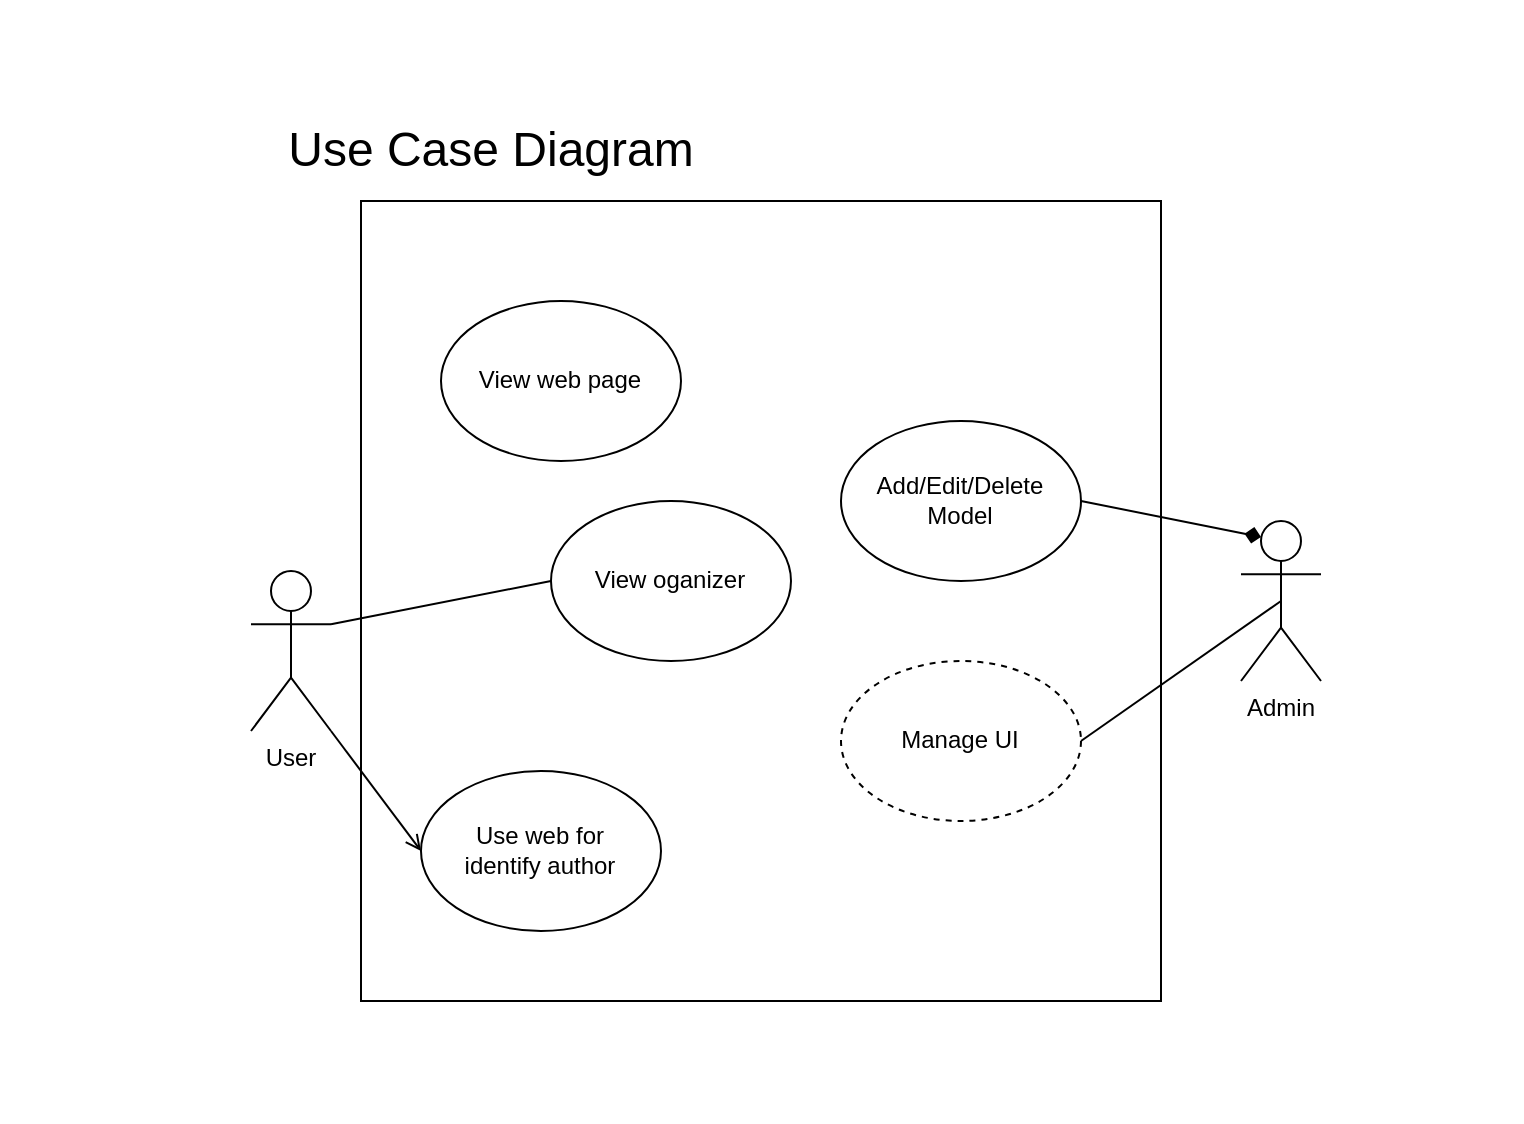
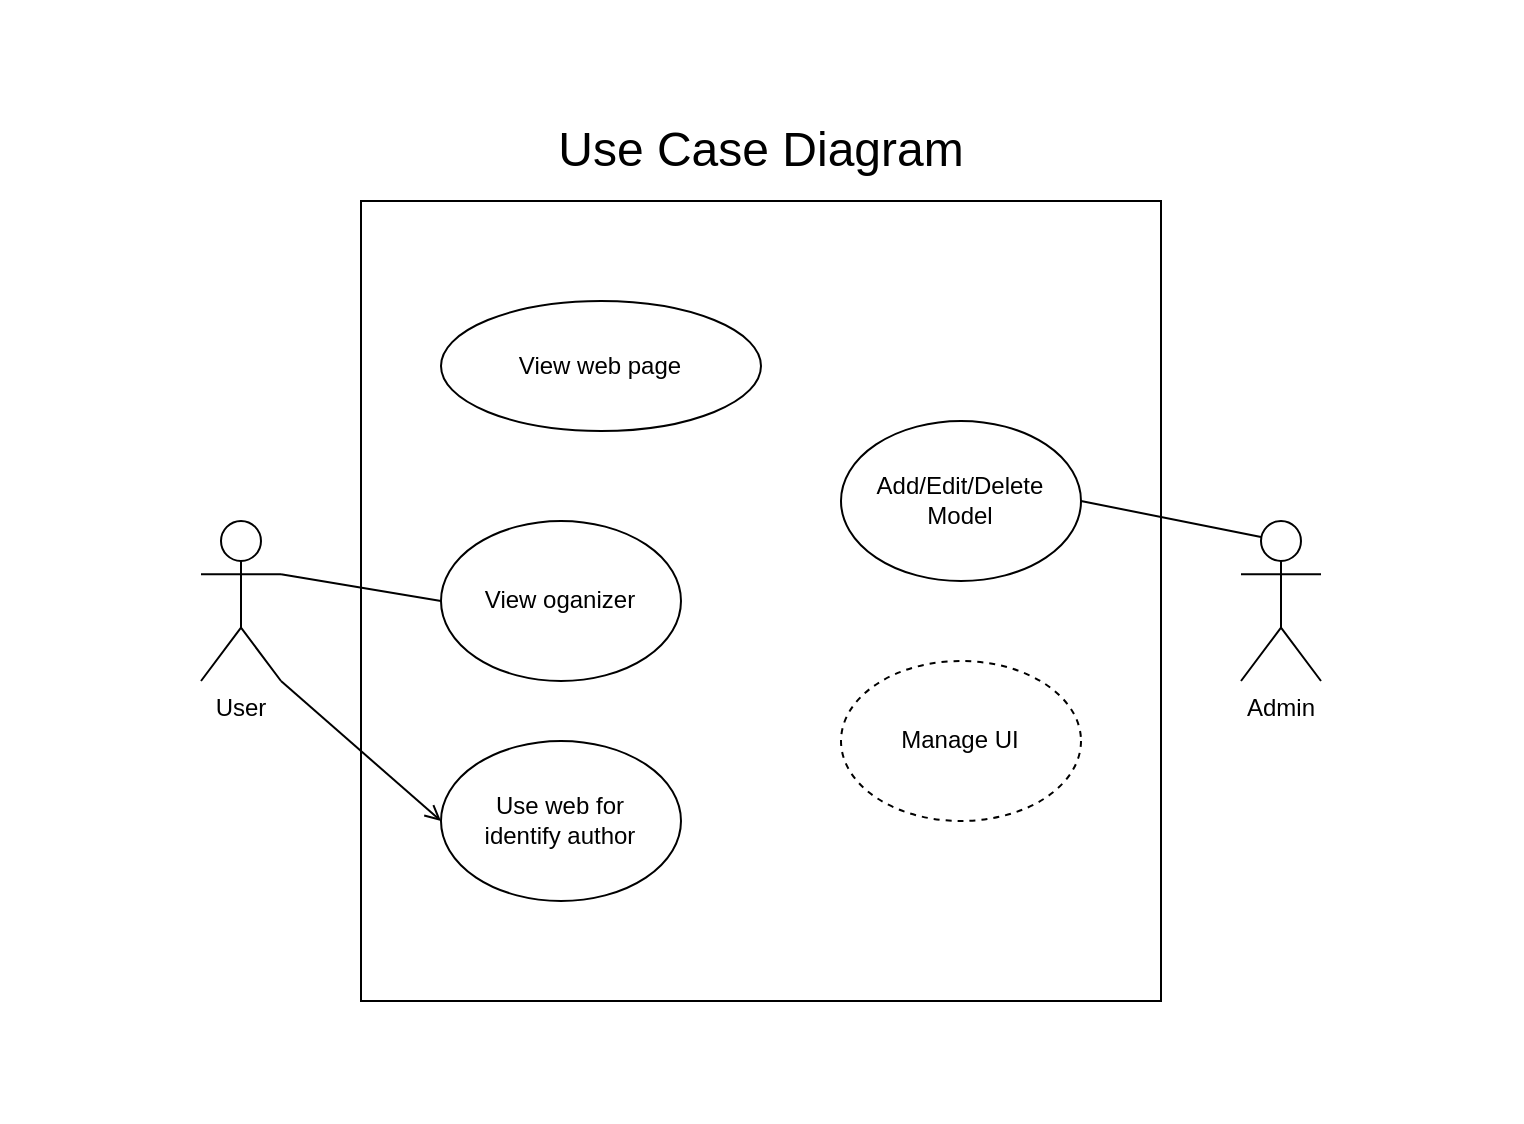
- <mxCell id="11" value="&lt;font style=&quot;font-size: 24px;&quot;&gt;Use Case Diagram&lt;/font&gt;" style="text;html=1;strokeColor=none;fillColor=none;align=center;verticalAlign=middle;whiteSpace=wrap;rounded=0;" vertex="1" parent="1"><mxGeometry x="128.75" y="60" width="232.5" height="30" as="geometry" /></mxCell>
+ <mxCell id="11" value="&lt;font style=&quot;font-size: 24px;&quot;&gt;Use Case Diagram&lt;/font&gt;" style="text;html=1;strokeColor=none;fillColor=none;align=center;verticalAlign=middle;whiteSpace=wrap;rounded=0;" vertex="1" parent="1"><mxGeometry x="263.75" y="60" width="232.5" height="30" as="geometry" /></mxCell>
- <mxCell id="9" value="View web page" style="ellipse;whiteSpace=wrap;html=1;" vertex="1" parent="1"><mxGeometry x="220" y="150" width="120" height="80" as="geometry" /></mxCell>
+ <mxCell id="9" value="View web page" style="ellipse;whiteSpace=wrap;html=1;" vertex="1" parent="1"><mxGeometry x="220" y="150" width="160" height="65" as="geometry" /></mxCell>
- <mxCell id="14" value="" style="endArrow=diamond;html=1;rounded=0;fontSize=24;entryX=0.25;entryY=0.1;entryDx=0;entryDy=0;entryPerimeter=0;exitX=1;exitY=0.5;exitDx=0;exitDy=0;" edge="1" parent="1" source="6" target="4"><mxGeometry width="50" height="50" relative="1" as="geometry"><mxPoint x="470" y="320" as="sourcePoint" /><mxPoint x="520" y="270" as="targetPoint" /></mxGeometry></mxCell>
+ <mxCell id="14" value="" style="endArrow=none;html=1;rounded=0;fontSize=24;entryX=0.25;entryY=0.1;entryDx=0;entryDy=0;entryPerimeter=0;exitX=1;exitY=0.5;exitDx=0;exitDy=0;" edge="1" parent="1" source="6" target="4"><mxGeometry width="50" height="50" relative="1" as="geometry"><mxPoint x="470" y="320" as="sourcePoint" /><mxPoint x="520" y="270" as="targetPoint" /></mxGeometry></mxCell>
- <mxCell id="7" value="View oganizer" style="ellipse;whiteSpace=wrap;html=1;" vertex="1" parent="1"><mxGeometry x="275" y="250" width="120" height="80" as="geometry" /></mxCell>
+ <mxCell id="7" value="View oganizer" style="ellipse;whiteSpace=wrap;html=1;" vertex="1" parent="1"><mxGeometry x="220" y="260" width="120" height="80" as="geometry" /></mxCell>
- <mxCell id="3" value="User" style="shape=umlActor;verticalLabelPosition=bottom;verticalAlign=top;html=1;outlineConnect=0;" vertex="1" parent="1"><mxGeometry x="125" y="285" width="40" height="80" as="geometry" /></mxCell>
+ <mxCell id="3" value="User" style="shape=umlActor;verticalLabelPosition=bottom;verticalAlign=top;html=1;outlineConnect=0;" vertex="1" parent="1"><mxGeometry x="100" y="260" width="40" height="80" as="geometry" /></mxCell>
- <mxCell id="15" value="" style="endArrow=none;html=1;rounded=0;fontSize=24;entryX=0.5;entryY=0.5;entryDx=0;entryDy=0;entryPerimeter=0;exitX=1;exitY=0.5;exitDx=0;exitDy=0;" edge="1" parent="1" source="10" target="4"><mxGeometry width="50" height="50" relative="1" as="geometry"><mxPoint x="470" y="320" as="sourcePoint" /><mxPoint x="520" y="270" as="targetPoint" /></mxGeometry></mxCell>
- <mxCell id="8" value="Use web for &lt;br&gt;identify author" style="ellipse;whiteSpace=wrap;html=1;" vertex="1" parent="1"><mxGeometry x="210" y="385" width="120" height="80" as="geometry" /></mxCell>
+ <mxCell id="8" value="Use web for &lt;br&gt;identify author" style="ellipse;whiteSpace=wrap;html=1;" vertex="1" parent="1"><mxGeometry x="220" y="370" width="120" height="80" as="geometry" /></mxCell>
